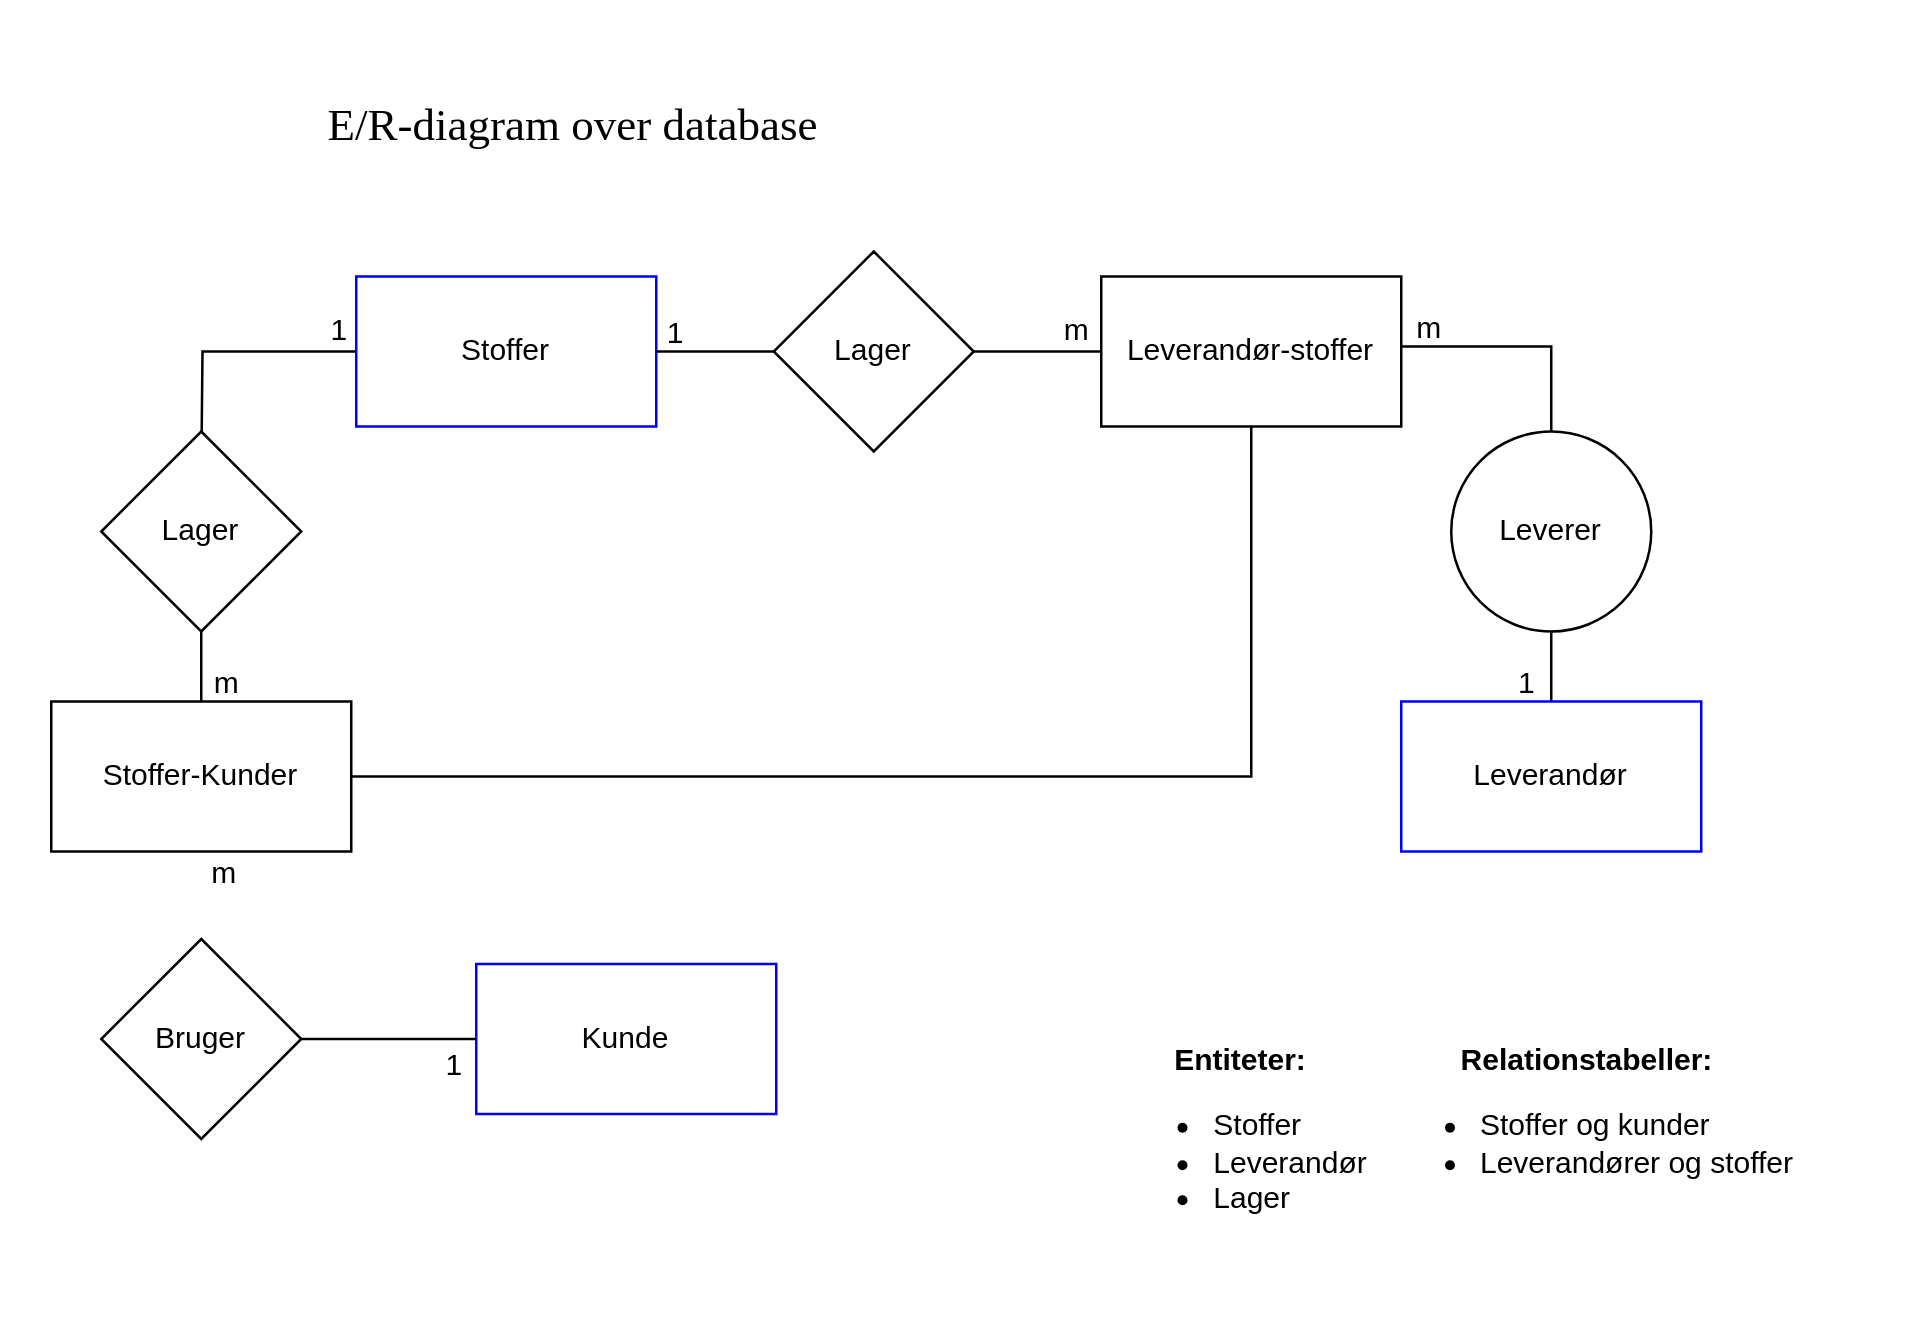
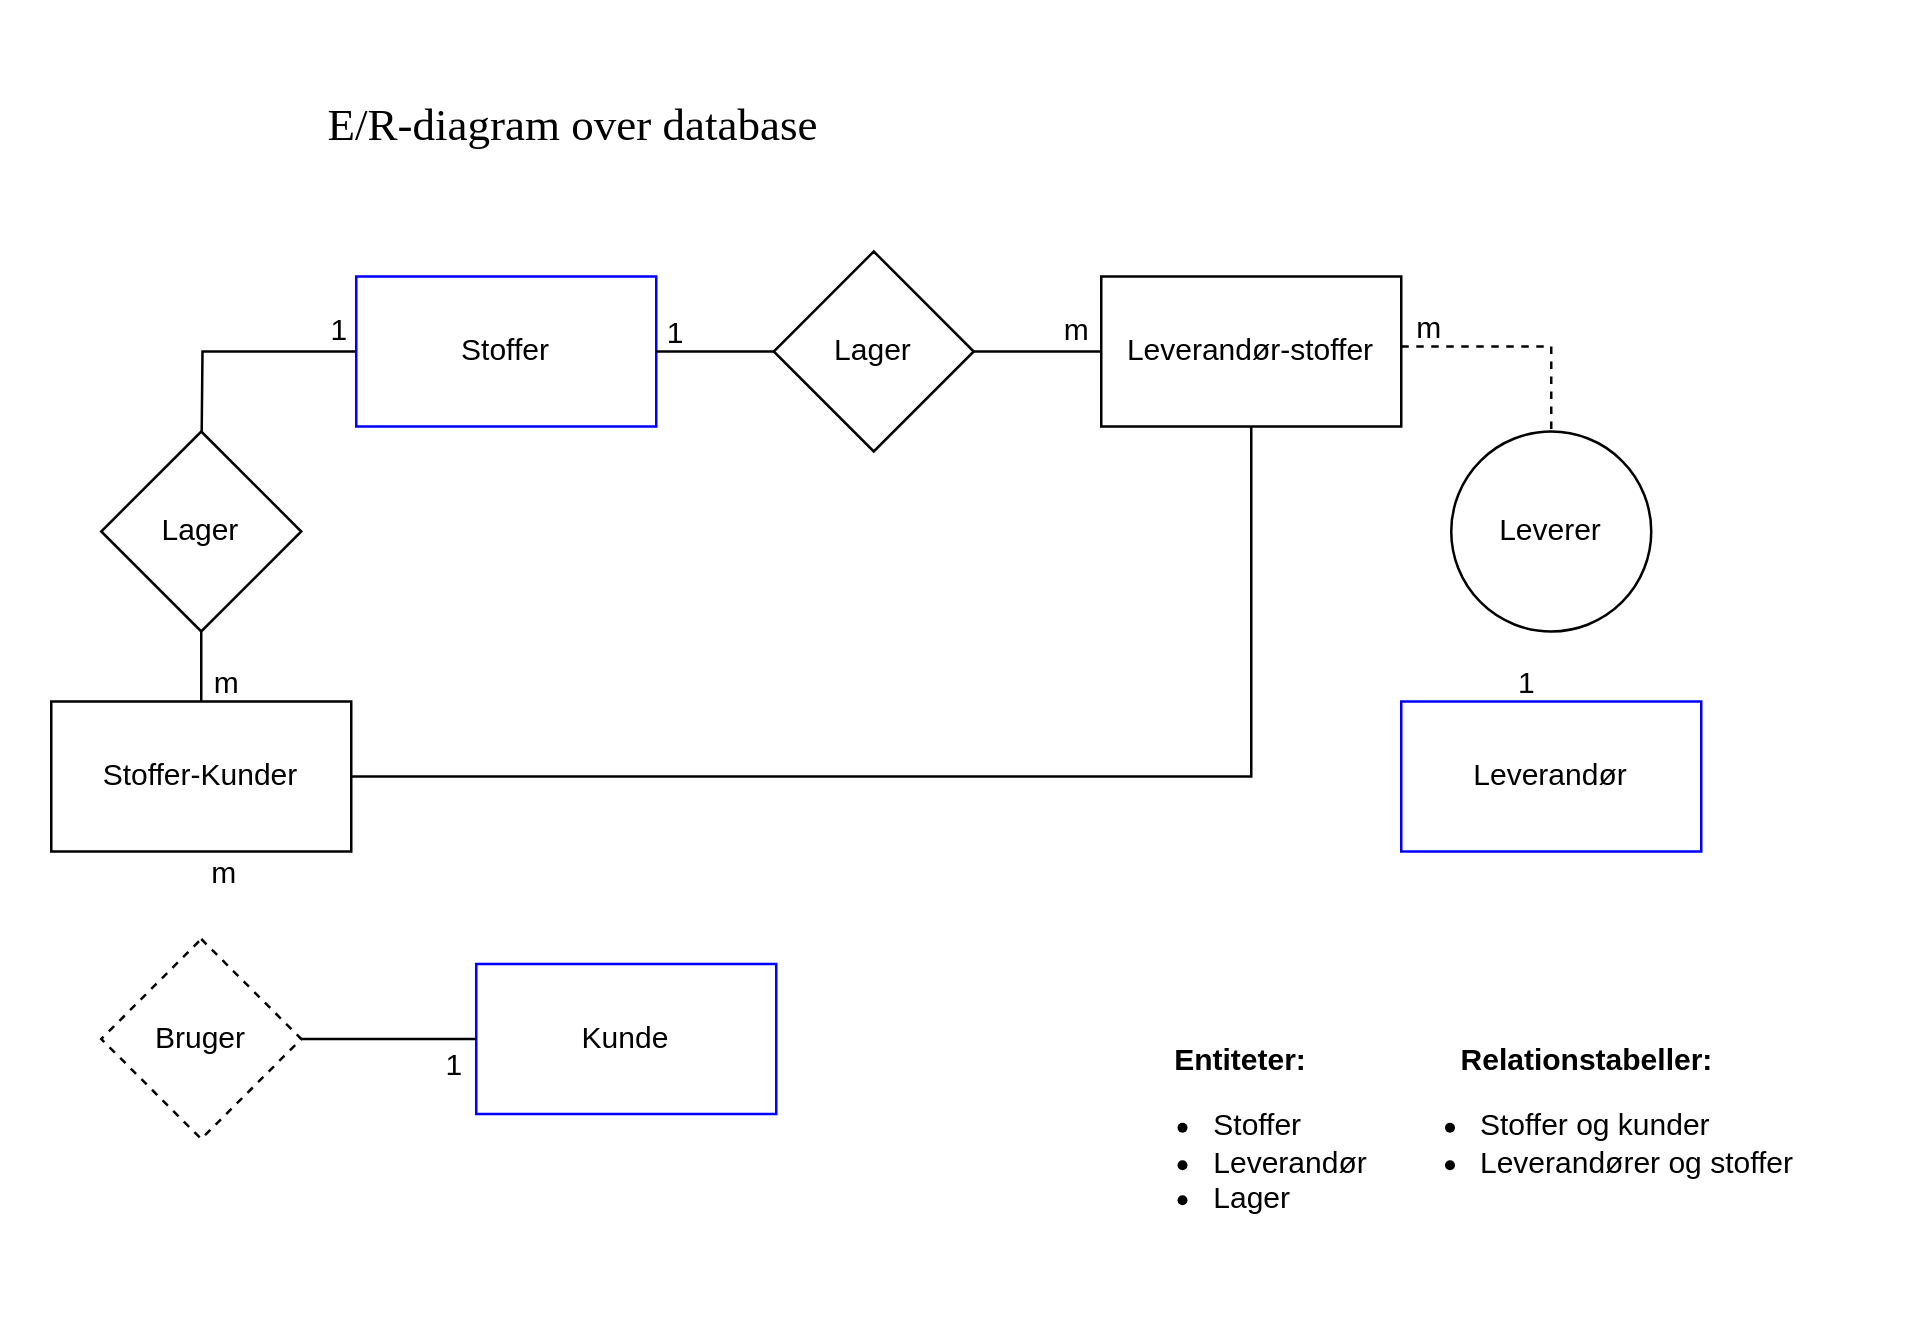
- <mxCell id="17" value="" style="edgeStyle=orthogonalEdgeStyle;rounded=0;orthogonalLoop=1;jettySize=auto;html=1;entryX=0.5;entryY=0;entryDx=0;entryDy=0;endArrow=none;endFill=0;" edge="1" parent="1" source="18" target="7"><mxGeometry relative="1" as="geometry"><Array as="points"><mxPoint x="620" y="138" /></Array></mxGeometry></mxCell>
+ <mxCell id="17" value="" style="edgeStyle=orthogonalEdgeStyle;rounded=0;orthogonalLoop=1;jettySize=auto;html=1;entryX=0.5;entryY=0;entryDx=0;entryDy=0;endArrow=none;endFill=0;dashed=1;" edge="1" parent="1" source="18" target="7"><mxGeometry relative="1" as="geometry"><Array as="points"><mxPoint x="620" y="138" /></Array></mxGeometry></mxCell>
- <mxCell id="5" value="" style="edgeStyle=orthogonalEdgeStyle;rounded=0;orthogonalLoop=1;jettySize=auto;html=1;endArrow=none;endFill=0;" edge="1" parent="1" source="6" target="7"><mxGeometry relative="1" as="geometry"><Array as="points"><mxPoint x="620" y="310" /><mxPoint x="620" y="310" /></Array></mxGeometry></mxCell>
- <mxCell id="9" value="Bruger" style="rhombus;whiteSpace=wrap;html=1;" vertex="1" parent="1"><mxGeometry x="40" y="375" width="80" height="80" as="geometry" /></mxCell>
+ <mxCell id="9" value="Bruger" style="rhombus;whiteSpace=wrap;html=1;dashed=1;" vertex="1" parent="1"><mxGeometry x="40" y="375" width="80" height="80" as="geometry" /></mxCell>
